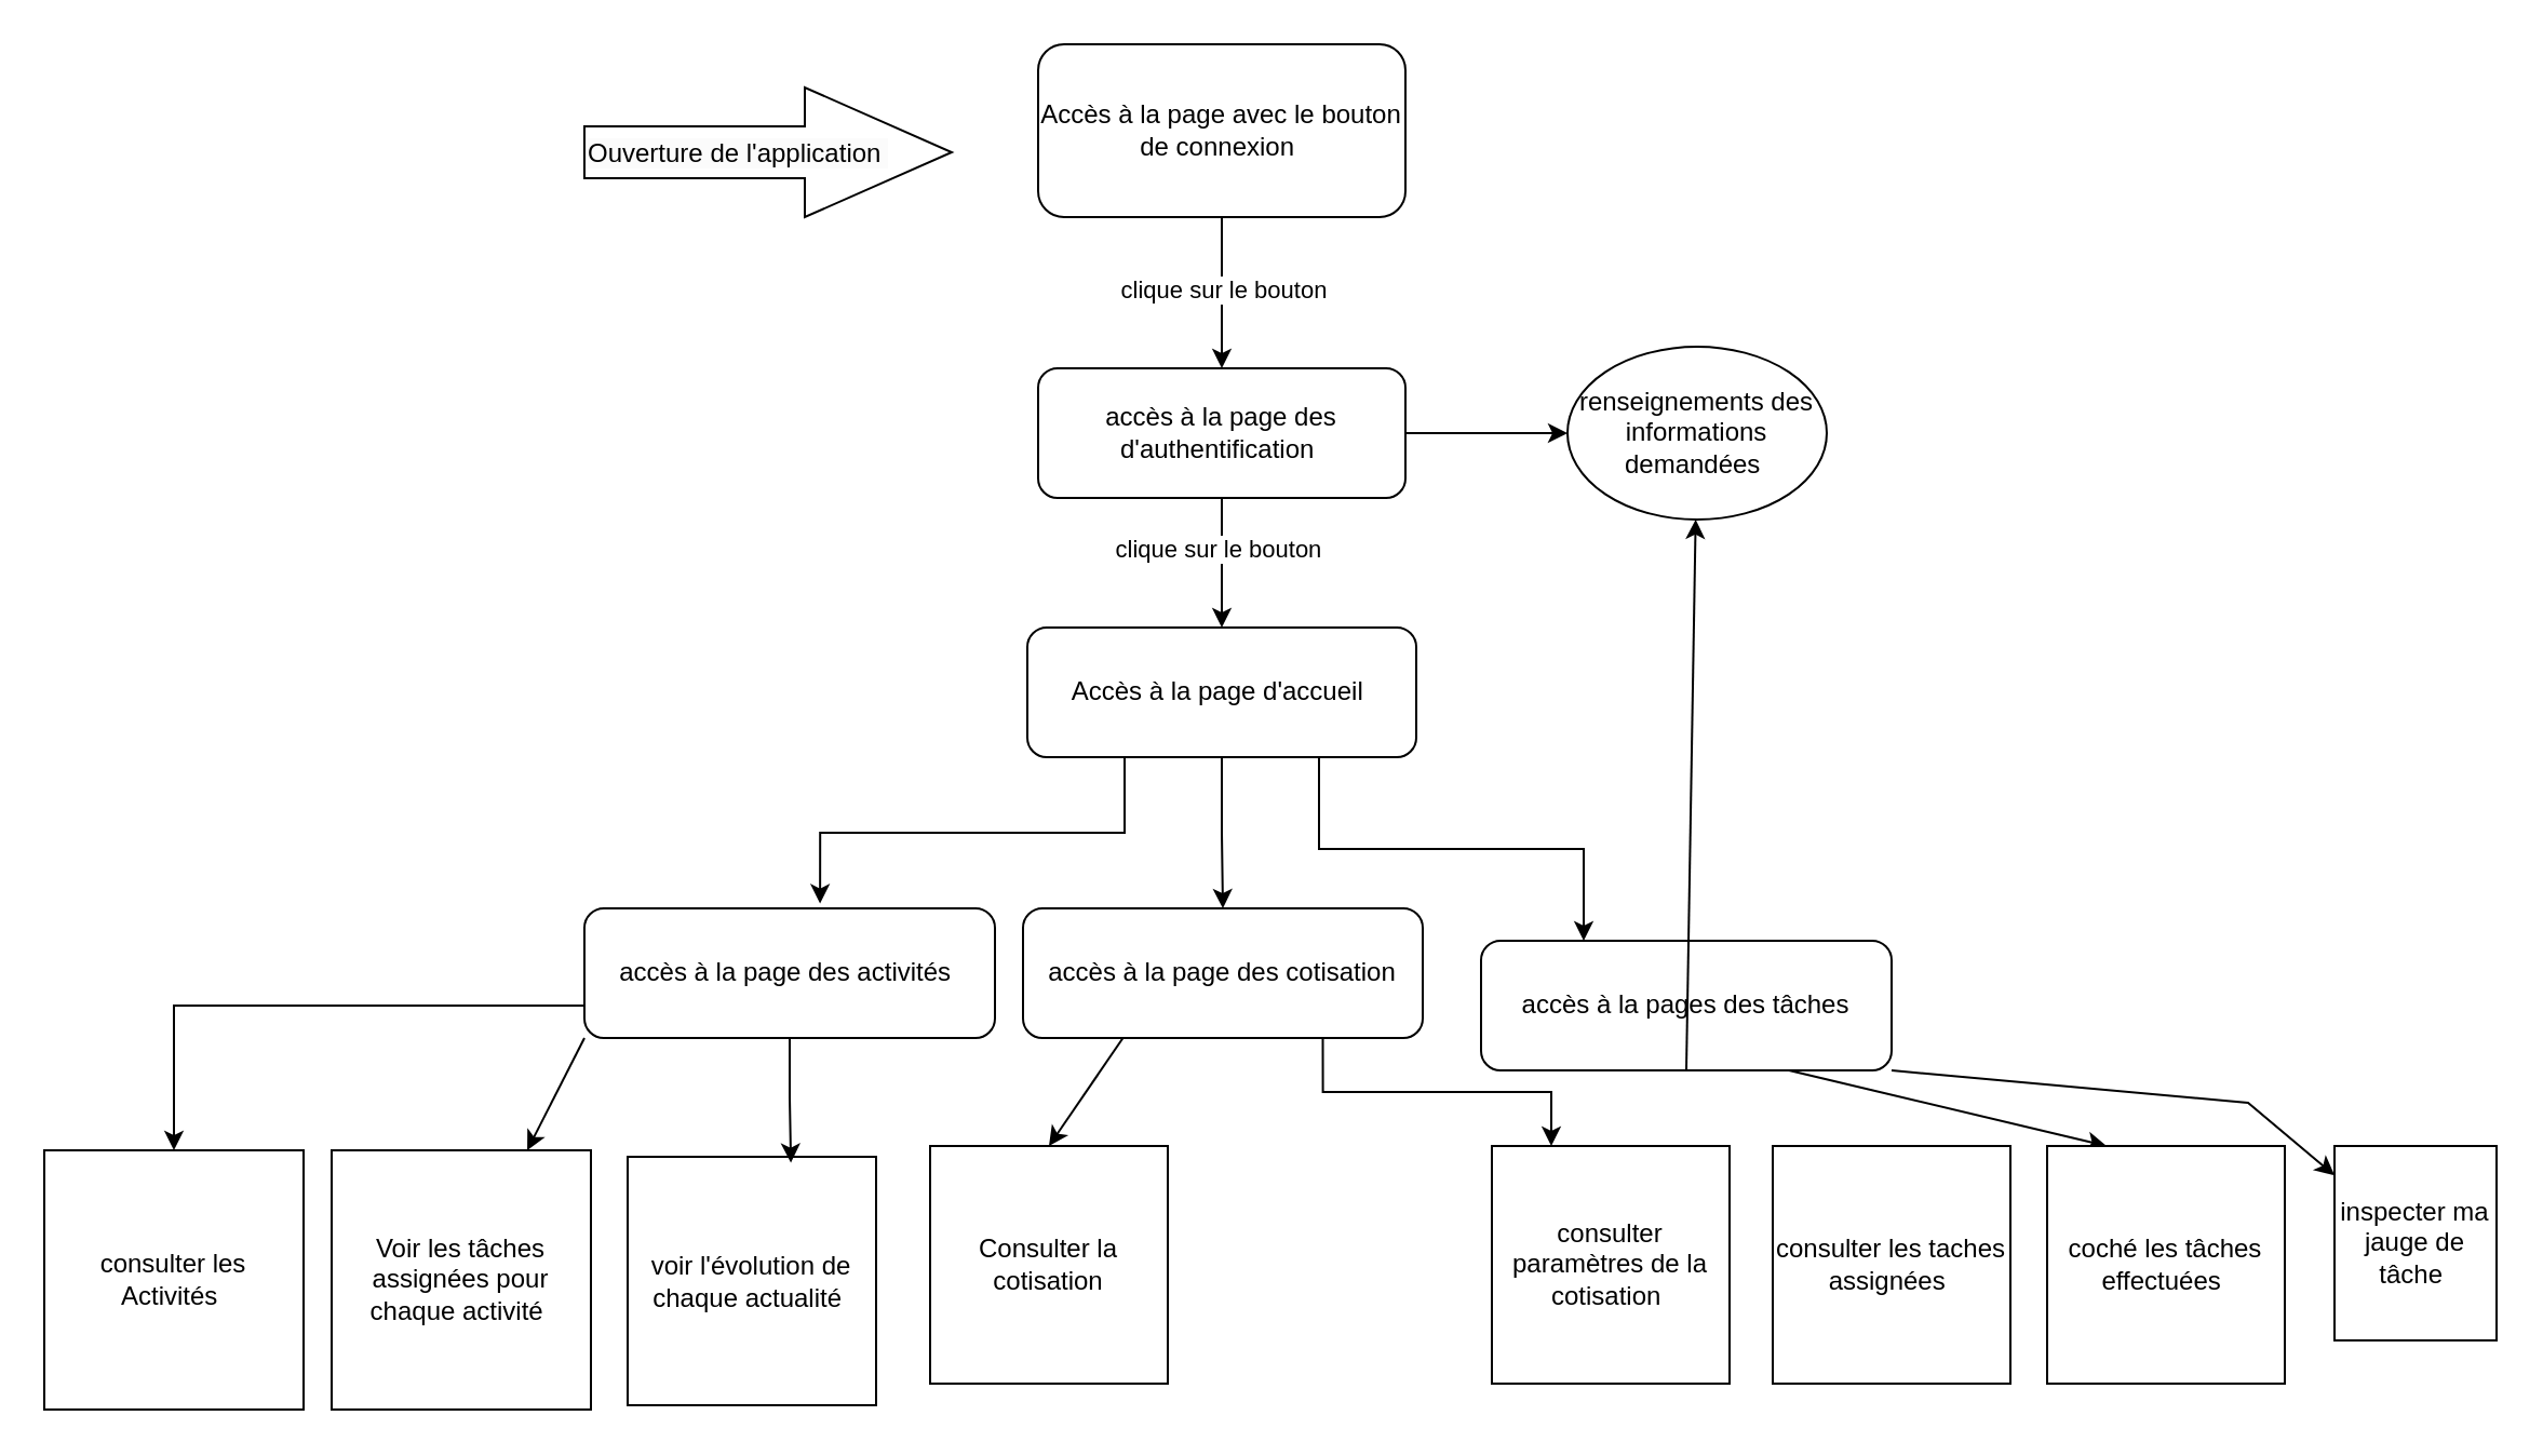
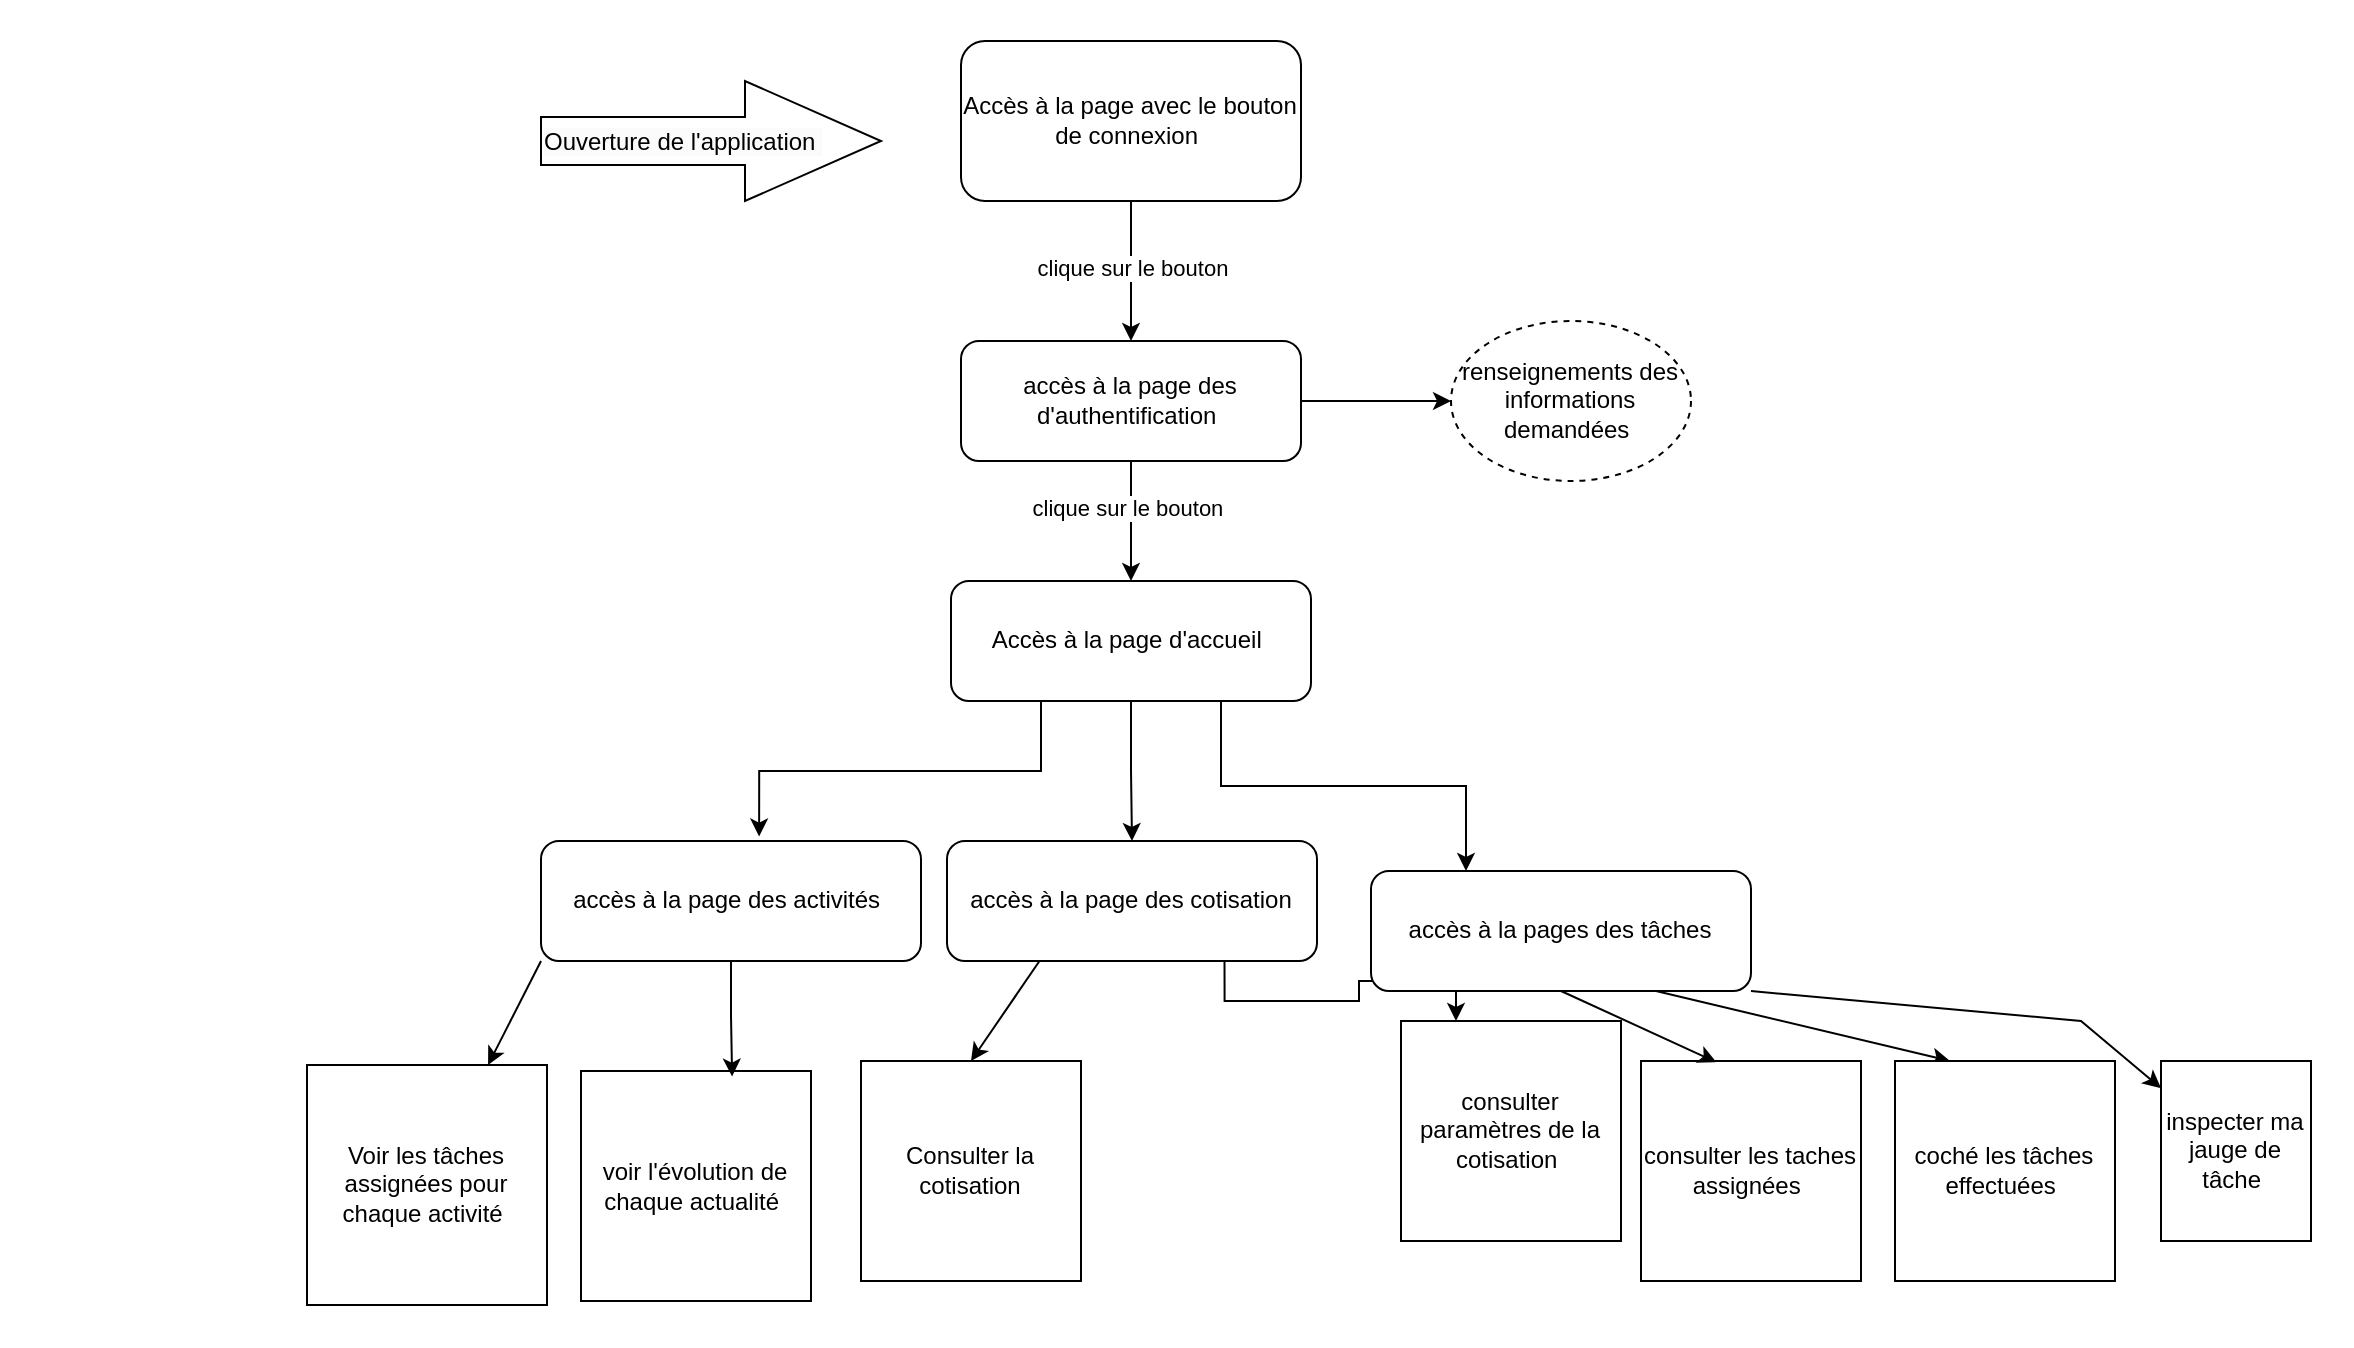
- <mxCell id="34" value="renseignements des informations demandées&amp;nbsp;" style="ellipse;whiteSpace=wrap;html=1;" vertex="1" parent="1"><mxGeometry x="725" y="160" width="120" height="80" as="geometry" /></mxCell>
+ <mxCell id="34" value="renseignements des informations demandées&amp;nbsp;" style="ellipse;whiteSpace=wrap;html=1;dashed=1;" vertex="1" parent="1"><mxGeometry x="725" y="160" width="120" height="80" as="geometry" /></mxCell>
- <mxCell id="33" style="rounded=0;orthogonalLoop=1;jettySize=auto;html=1;exitX=0.5;exitY=1;exitDx=0;exitDy=0;" edge="1" parent="1" source="22" target="34"><mxGeometry relative="1" as="geometry" /></mxCell>
+ <mxCell id="33" style="rounded=0;orthogonalLoop=1;jettySize=auto;html=1;exitX=0.5;exitY=1;exitDx=0;exitDy=0;entryX=0.342;entryY=0.005;entryDx=0;entryDy=0;entryPerimeter=0;" edge="1" parent="1" source="22" target="29"><mxGeometry relative="1" as="geometry" /></mxCell>
- <mxCell id="14" style="edgeStyle=orthogonalEdgeStyle;rounded=0;orthogonalLoop=1;jettySize=auto;html=1;exitX=0;exitY=0.75;exitDx=0;exitDy=0;" edge="1" parent="1" source="16" target="24"><mxGeometry relative="1" as="geometry" /></mxCell>
- <mxCell id="28" value="consulter paramètres de la cotisation&amp;nbsp;" style="whiteSpace=wrap;html=1;aspect=fixed;" vertex="1" parent="1"><mxGeometry x="690" y="530" width="110" height="110" as="geometry" /></mxCell>
+ <mxCell id="28" value="consulter paramètres de la cotisation&amp;nbsp;" style="whiteSpace=wrap;html=1;aspect=fixed;" vertex="1" parent="1"><mxGeometry x="700" y="510" width="110" height="110" as="geometry" /></mxCell>
- <mxCell id="24" value="consulter les Activités&amp;nbsp;" style="whiteSpace=wrap;html=1;aspect=fixed;" vertex="1" parent="1"><mxGeometry x="20" y="532" width="120" height="120" as="geometry" /></mxCell>
